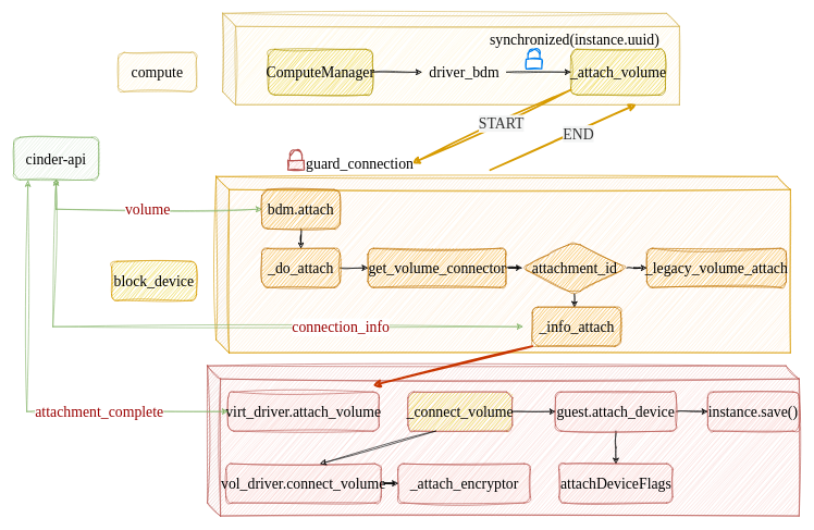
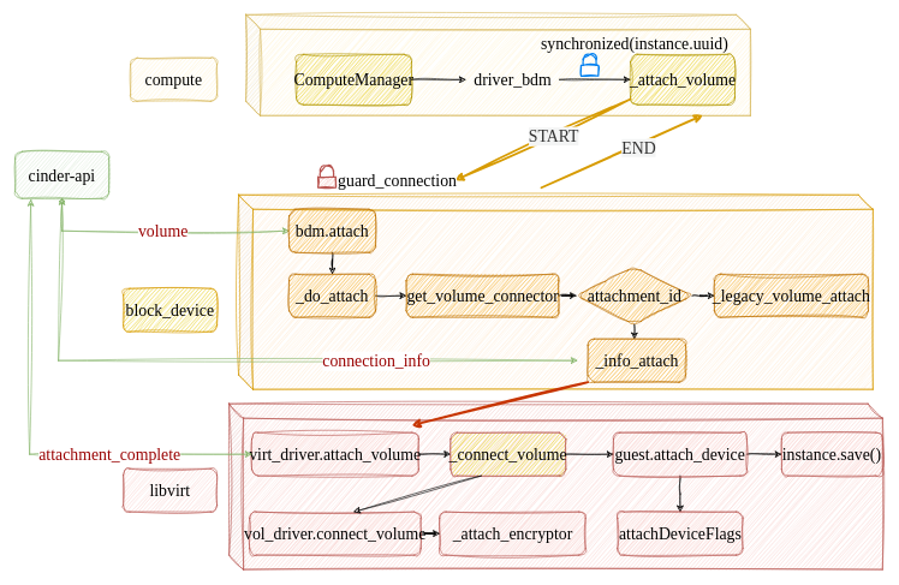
+ <mxCell id="35" value="" style="edgeStyle=orthogonalEdgeStyle;rounded=0;sketch=1;hachureGap=4;jiggle=2;curveFitting=1;orthogonalLoop=1;jettySize=auto;html=1;fontFamily=Times New Roman;fontSize=23;" parent="1" source="36" target="41" edge="1"><mxGeometry relative="1" as="geometry" /></mxCell>
+ <mxCell id="51" value="libvirt" style="rounded=1;whiteSpace=wrap;html=1;sketch=1;hachureGap=4;jiggle=2;curveFitting=1;fontFamily=Times New Roman;fontSize=23;fillColor=#f8cecc;strokeColor=#b85450;" parent="1" vertex="1"><mxGeometry x="170" y="650" width="130" height="60" as="geometry" /></mxCell>
